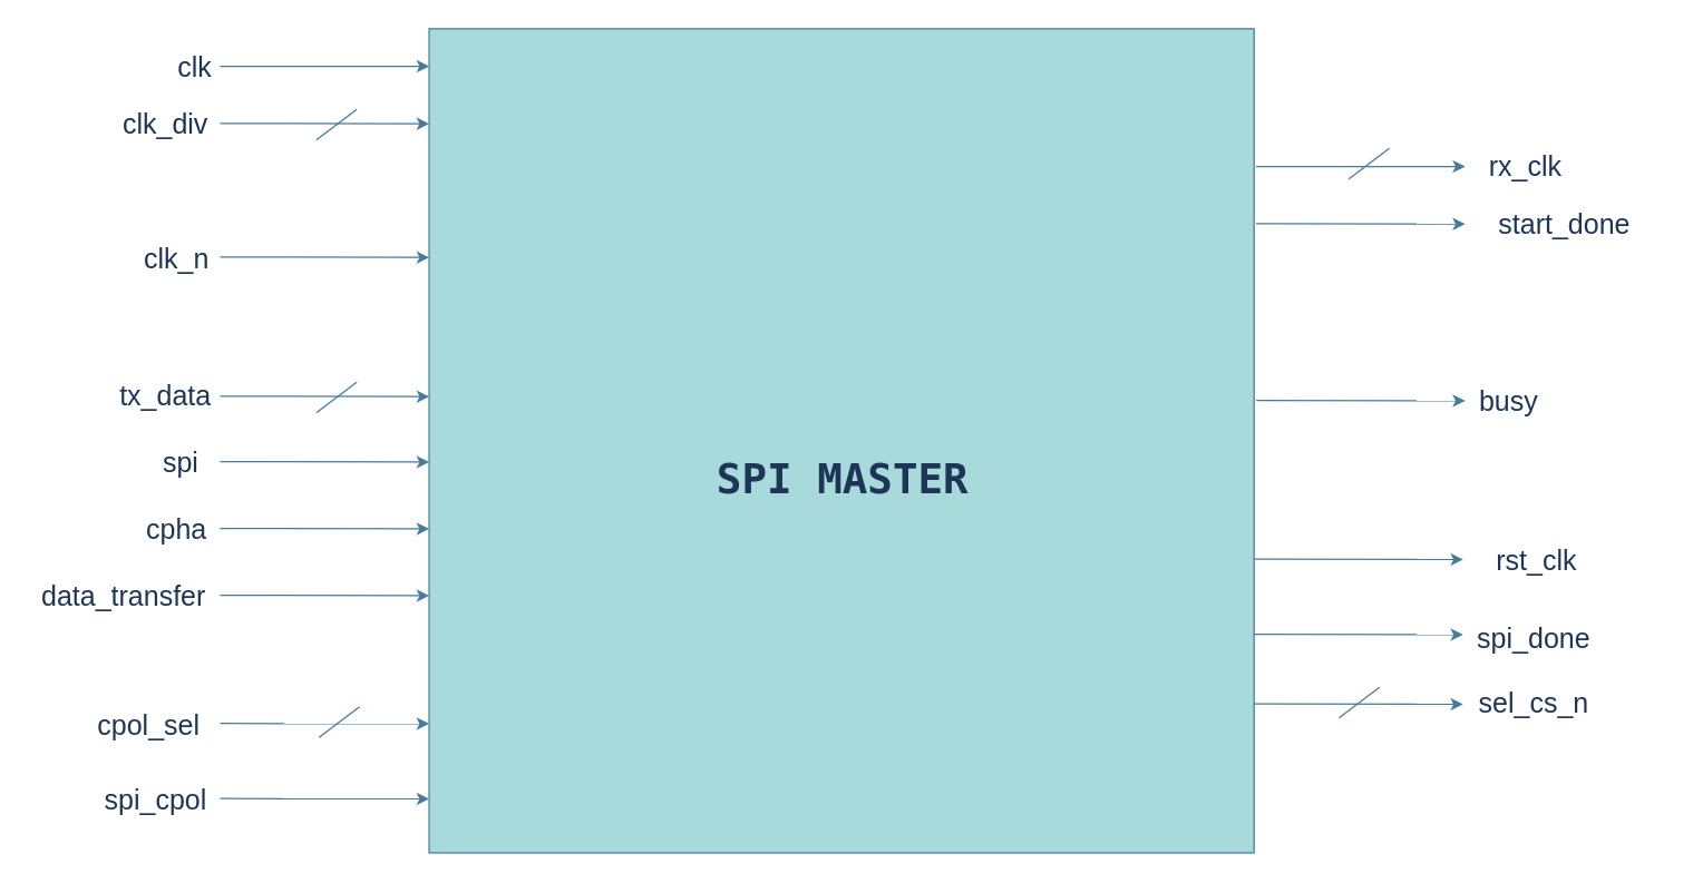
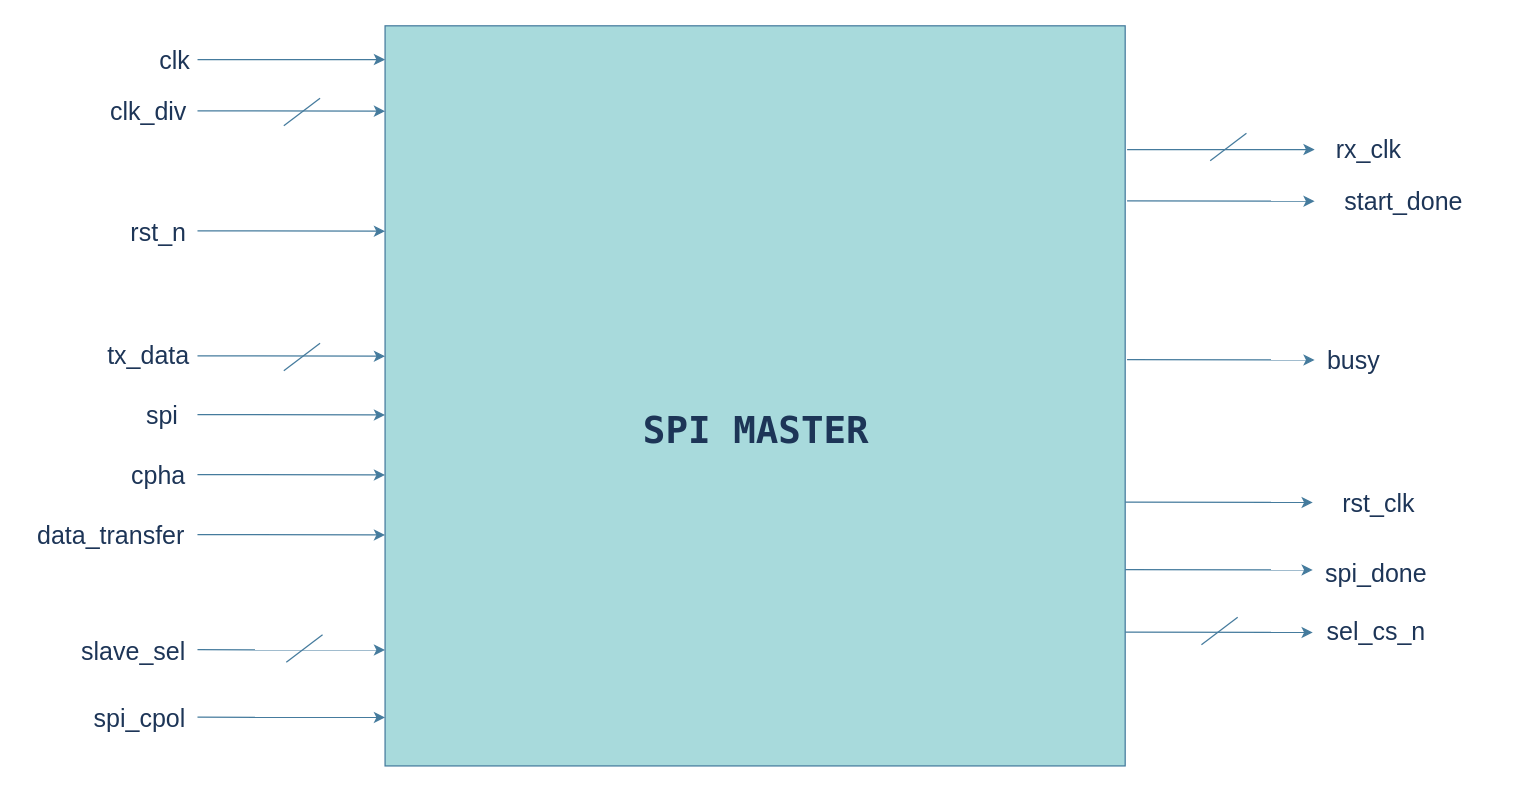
- <mxCell id="12" value="&lt;font style=&quot;font-size: 20px;&quot;&gt;clk_n&lt;/font&gt;" style="text;html=1;align=center;verticalAlign=middle;resizable=0;points=[];autosize=1;strokeColor=none;fillColor=none;rounded=0;labelBackgroundColor=none;fontColor=#1D3557;" parent="1" vertex="1"><mxGeometry x="95.46" y="167" width="62" height="36" as="geometry" /></mxCell>
+ <mxCell id="12" value="&lt;font style=&quot;font-size: 20px;&quot;&gt;rst_n&lt;/font&gt;" style="text;html=1;align=center;verticalAlign=middle;resizable=0;points=[];autosize=1;strokeColor=none;fillColor=none;rounded=0;labelBackgroundColor=none;fontColor=#1D3557;" parent="1" vertex="1"><mxGeometry x="95.46" y="167" width="62" height="36" as="geometry" /></mxCell>
- <mxCell id="19" value="&lt;font style=&quot;font-size: 20px;&quot;&gt;cpol_sel&lt;/font&gt;" style="text;html=1;align=center;verticalAlign=middle;resizable=0;points=[];autosize=1;strokeColor=none;fillColor=none;rounded=0;labelBackgroundColor=none;fontColor=#1D3557;" parent="1" vertex="1"><mxGeometry x="55" y="502" width="101" height="36" as="geometry" /></mxCell>
+ <mxCell id="19" value="&lt;font style=&quot;font-size: 20px;&quot;&gt;slave_sel&lt;/font&gt;" style="text;html=1;align=center;verticalAlign=middle;resizable=0;points=[];autosize=1;strokeColor=none;fillColor=none;rounded=0;labelBackgroundColor=none;fontColor=#1D3557;" parent="1" vertex="1"><mxGeometry x="55" y="502" width="101" height="36" as="geometry" /></mxCell>
